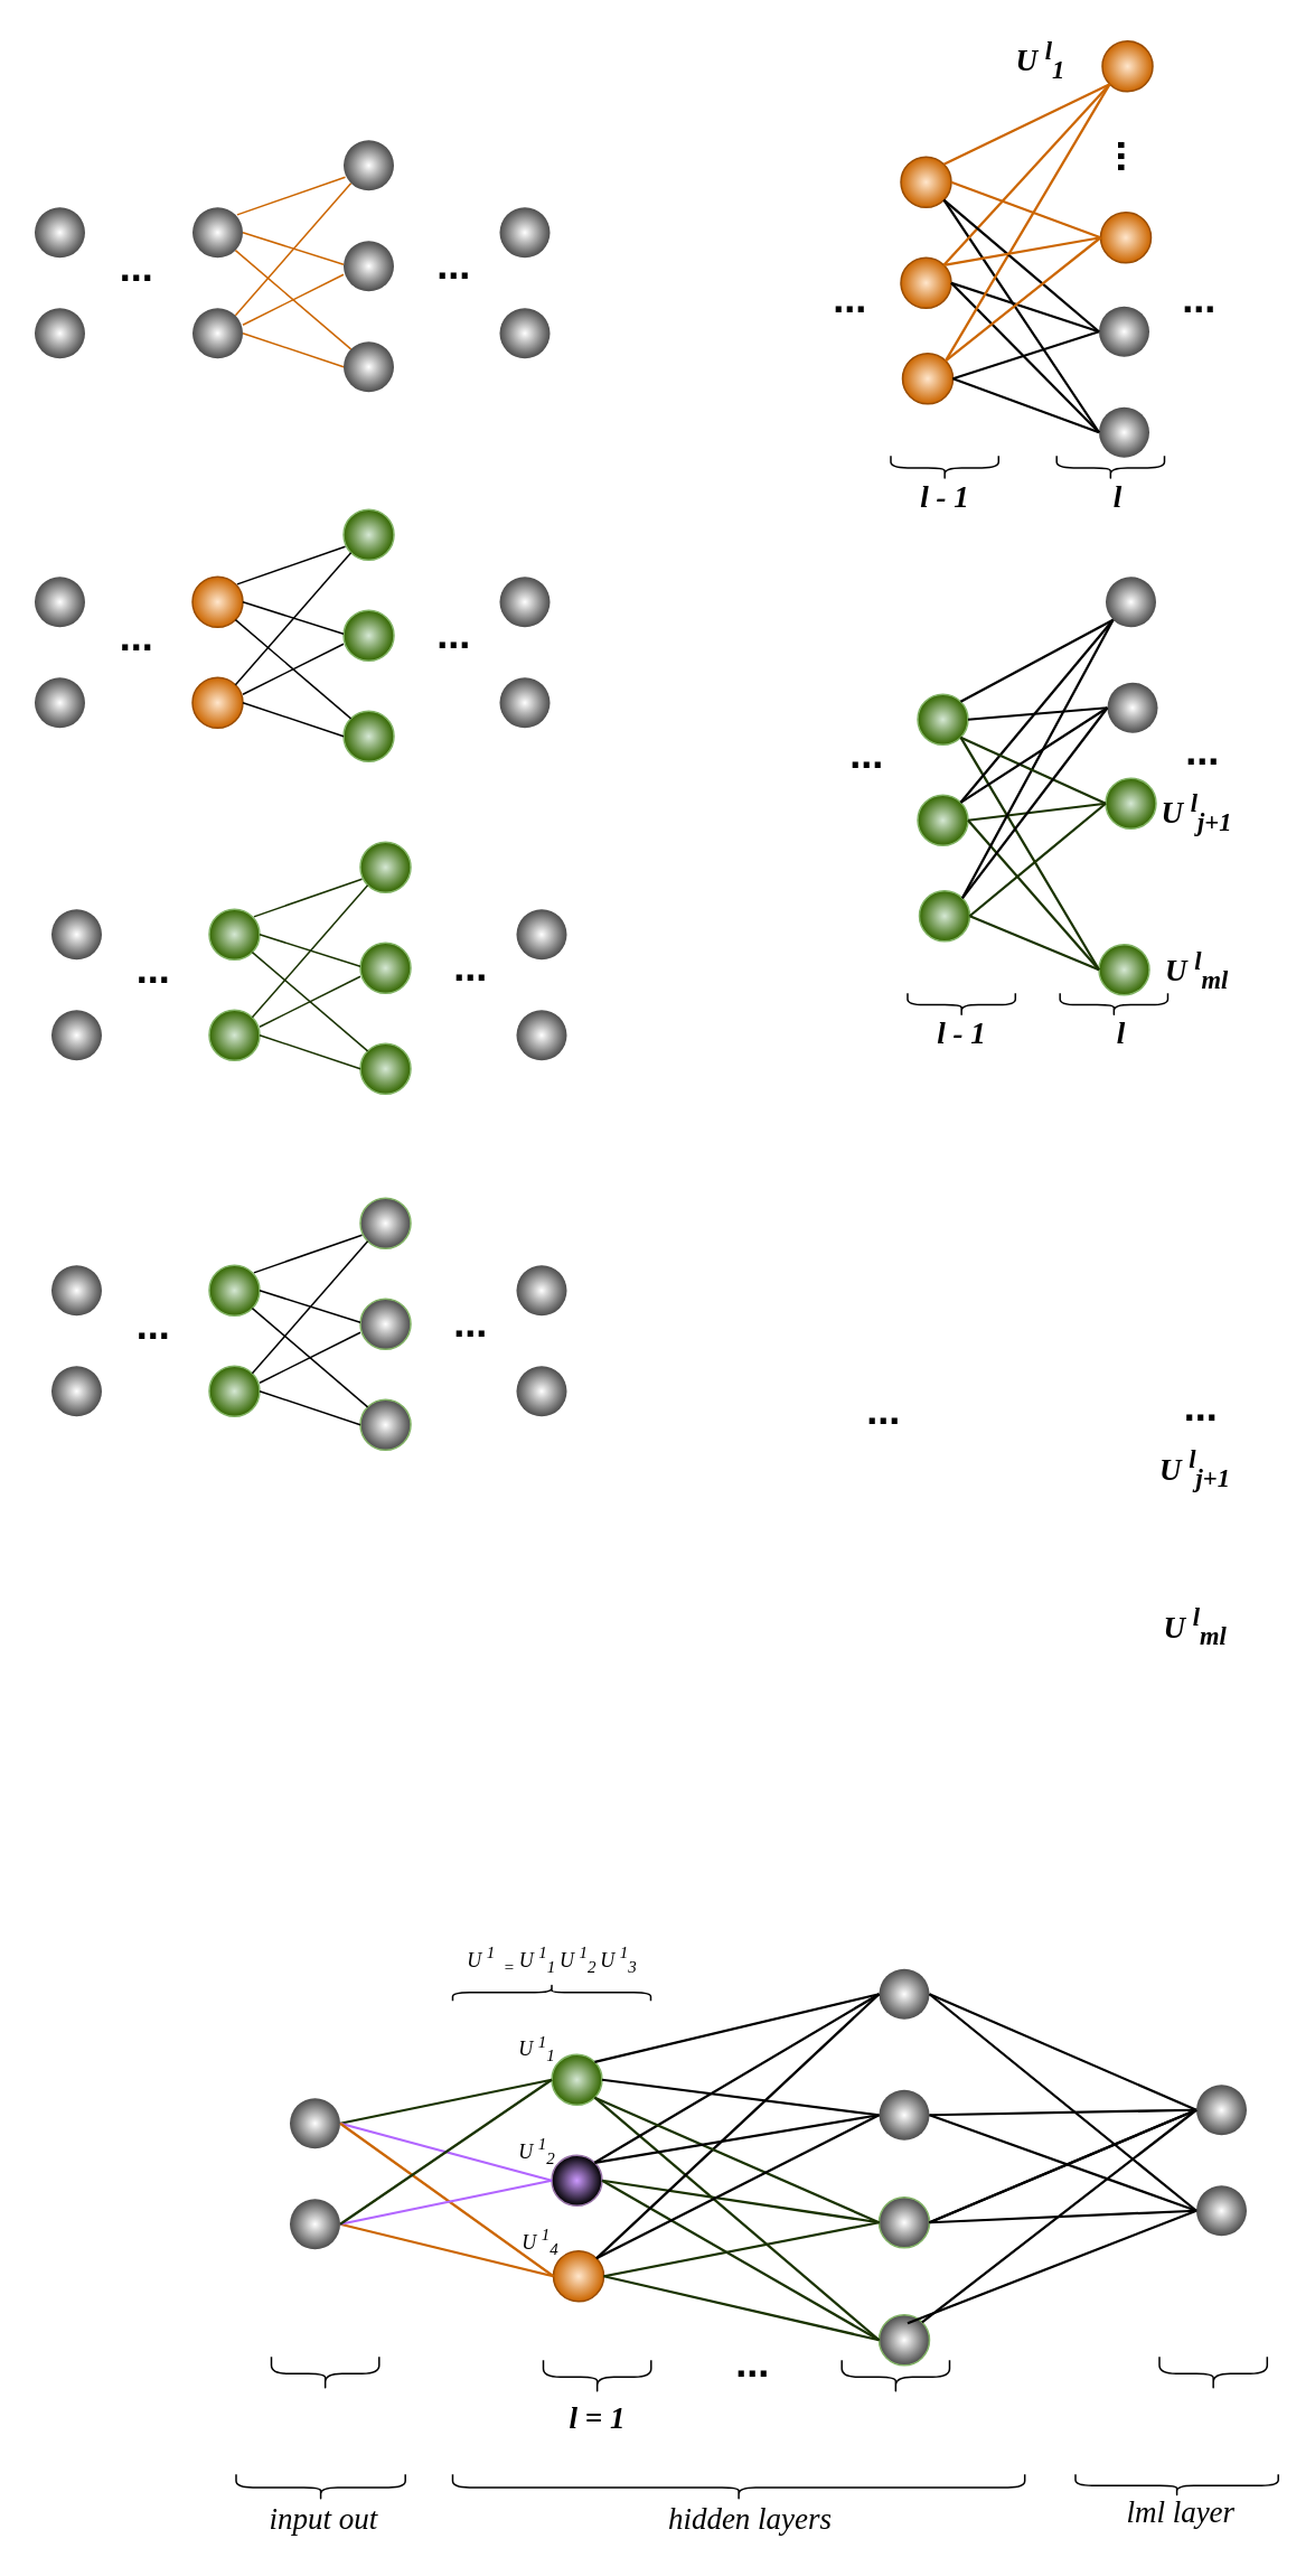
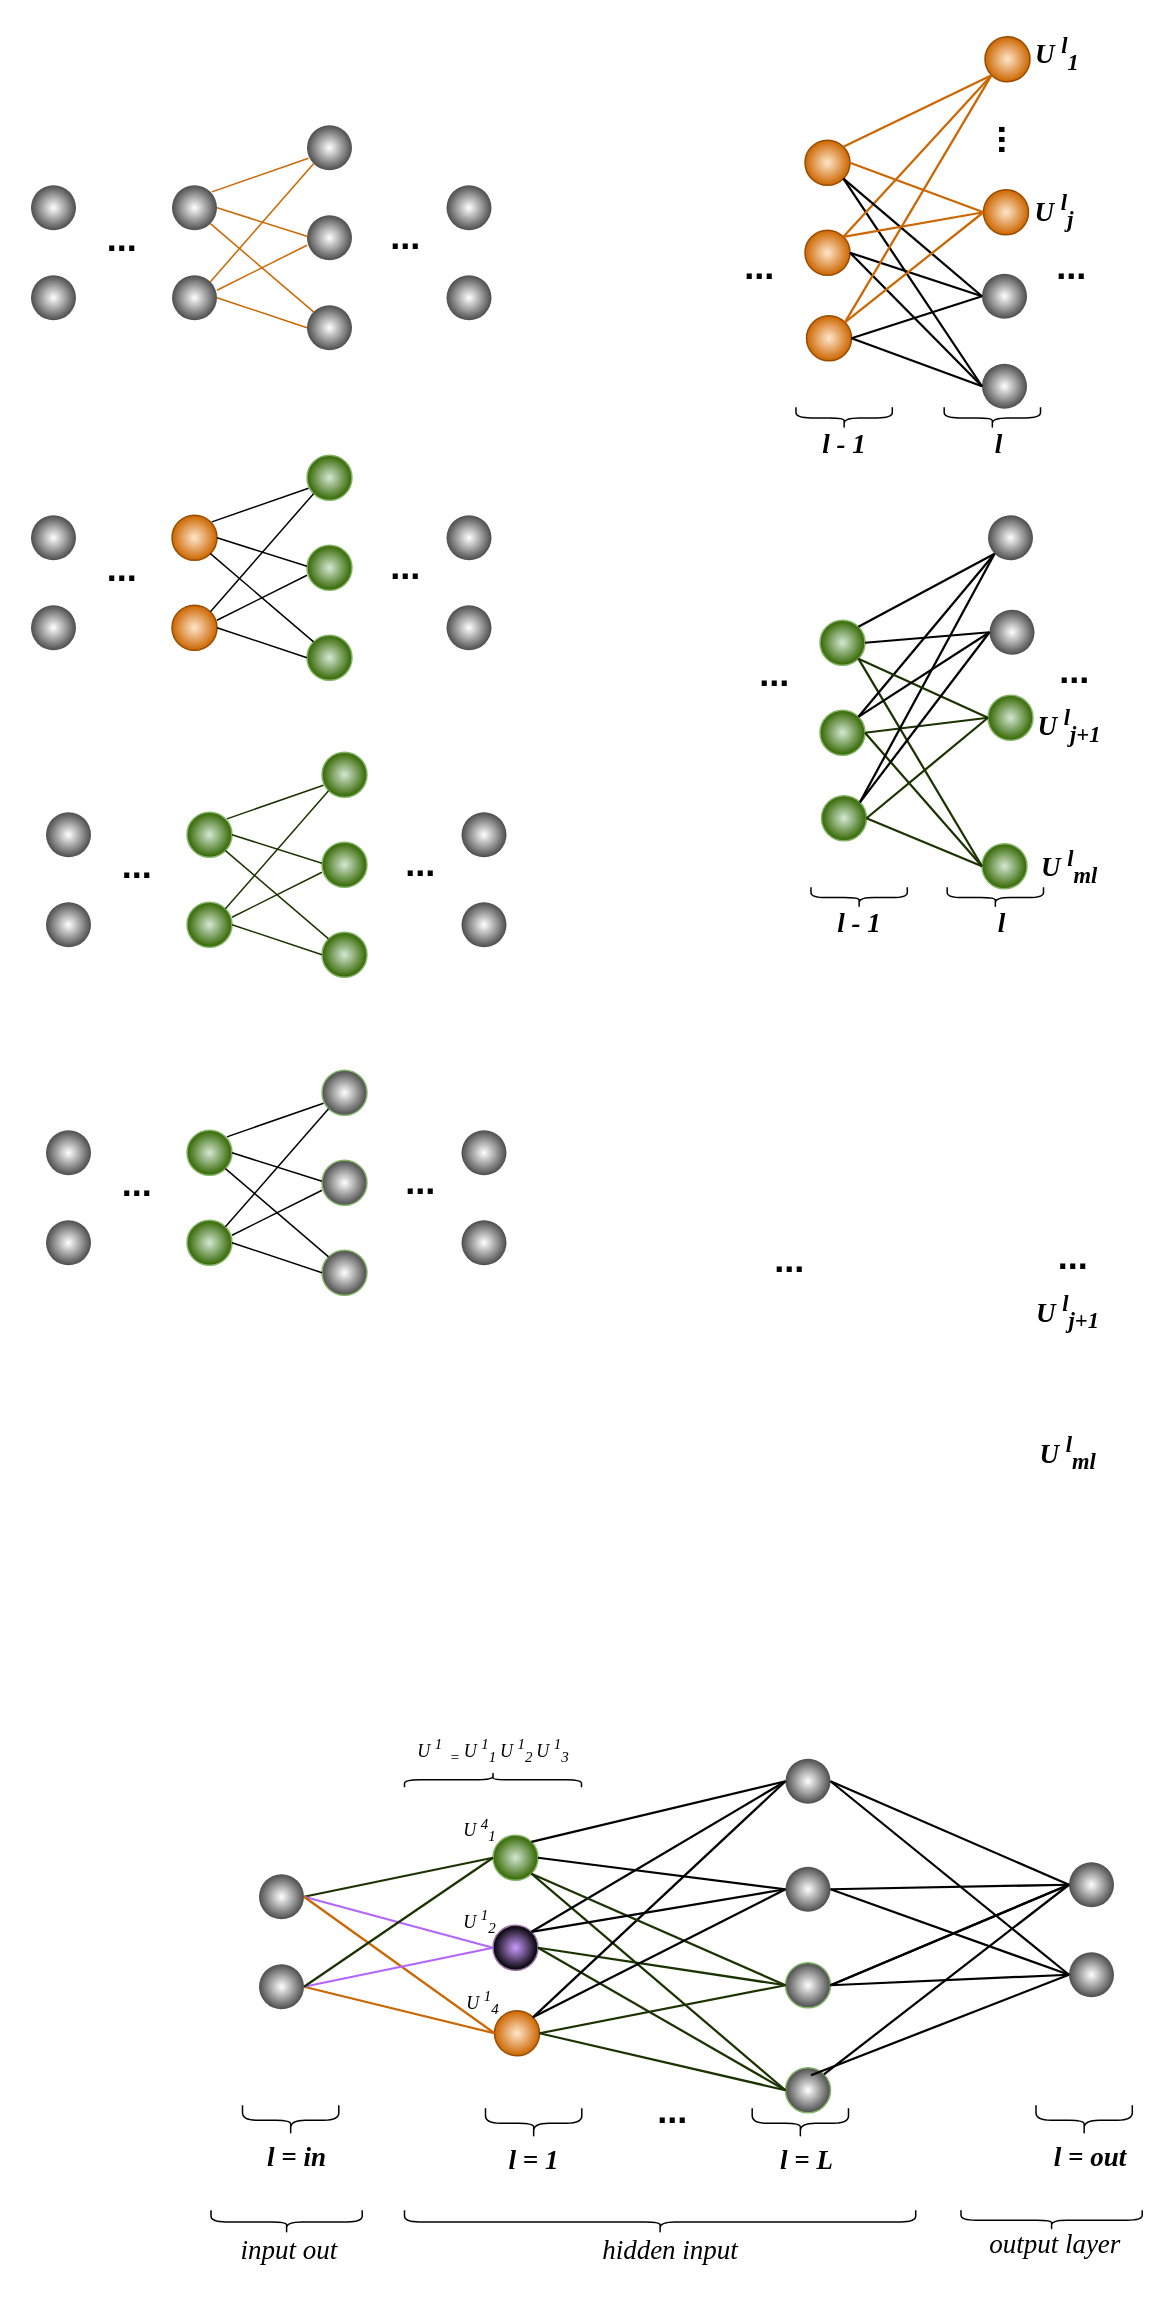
- <mxCell id="97" value="&lt;h4&gt;&lt;i style=&quot;&quot;&gt;&lt;font style=&quot;font-size: 18px;&quot; face=&quot;Times New Roman&quot;&gt;U&amp;nbsp;&lt;sup&gt;l&lt;/sup&gt;&lt;sub&gt;1&lt;/sub&gt;&lt;/font&gt;&lt;/i&gt;&lt;/h4&gt;" style="text;html=1;align=center;verticalAlign=middle;whiteSpace=wrap;rounded=0;" vertex="1" parent="1"><mxGeometry x="602" y="20" width="35" height="30" as="geometry" /></mxCell>
+ <mxCell id="97" value="&lt;h4&gt;&lt;i style=&quot;&quot;&gt;&lt;font style=&quot;font-size: 18px;&quot; face=&quot;Times New Roman&quot;&gt;U&amp;nbsp;&lt;sup&gt;l&lt;/sup&gt;&lt;sub&gt;1&lt;/sub&gt;&lt;/font&gt;&lt;/i&gt;&lt;/h4&gt;" style="text;html=1;align=center;verticalAlign=middle;whiteSpace=wrap;rounded=0;" vertex="1" parent="1"><mxGeometry x="687" y="20" width="35" height="30" as="geometry" /></mxCell>
+ <mxCell id="98" value="&lt;h4&gt;&lt;i style=&quot;&quot;&gt;&lt;font style=&quot;font-size: 18px;&quot; face=&quot;Times New Roman&quot;&gt;U&amp;nbsp;&lt;sup&gt;l&lt;/sup&gt;&lt;sub&gt;j&lt;/sub&gt;&lt;/font&gt;&lt;/i&gt;&lt;/h4&gt;" style="text;html=1;align=center;verticalAlign=middle;whiteSpace=wrap;rounded=0;" vertex="1" parent="1"><mxGeometry x="686" y="125" width="33" height="30" as="geometry" /></mxCell>
- <mxCell id="191" value="&lt;h4&gt;&lt;i style=&quot;&quot;&gt;&lt;font style=&quot;font-size: 12px;&quot;&gt;&lt;font style=&quot;font-weight: normal;&quot; face=&quot;Times New Roman&quot;&gt;U &lt;/font&gt;&lt;font style=&quot;font-weight: normal;&quot; face=&quot;Times New Roman&quot;&gt;&lt;sup style=&quot;&quot;&gt;1&lt;/sup&gt;&lt;sub style=&quot;&quot;&gt;1&lt;/sub&gt;&lt;/font&gt;&lt;/font&gt;&lt;/i&gt;&lt;/h4&gt;" style="text;html=1;align=center;verticalAlign=middle;whiteSpace=wrap;rounded=0;" vertex="1" parent="1"><mxGeometry x="302" y="1205" width="35" height="30" as="geometry" /></mxCell>
+ <mxCell id="191" value="&lt;h4&gt;&lt;i style=&quot;&quot;&gt;&lt;font style=&quot;font-size: 12px;&quot;&gt;&lt;font style=&quot;font-weight: normal;&quot; face=&quot;Times New Roman&quot;&gt;U &lt;/font&gt;&lt;font style=&quot;font-weight: normal;&quot; face=&quot;Times New Roman&quot;&gt;&lt;sup style=&quot;&quot;&gt;4&lt;/sup&gt;&lt;sub style=&quot;&quot;&gt;1&lt;/sub&gt;&lt;/font&gt;&lt;/font&gt;&lt;/i&gt;&lt;/h4&gt;" style="text;html=1;align=center;verticalAlign=middle;whiteSpace=wrap;rounded=0;" vertex="1" parent="1"><mxGeometry x="302" y="1205" width="35" height="30" as="geometry" /></mxCell>
+ <mxCell id="184" value="&lt;h4&gt;&lt;i style=&quot;&quot;&gt;&lt;font face=&quot;Times New Roman&quot; style=&quot;font-size: 18px;&quot;&gt;l = in&lt;/font&gt;&lt;/i&gt;&lt;/h4&gt;" style="text;html=1;align=center;verticalAlign=middle;whiteSpace=wrap;rounded=0;fontStyle=1" vertex="1" parent="182"><mxGeometry x="9.168" y="20" width="55.032" height="30" as="geometry" /></mxCell>
+ <mxCell id="181" value="&lt;h4&gt;&lt;i style=&quot;&quot;&gt;&lt;font face=&quot;Times New Roman&quot; style=&quot;font-size: 18px;&quot;&gt;l = out&lt;/font&gt;&lt;/i&gt;&lt;/h4&gt;" style="text;html=1;align=center;verticalAlign=middle;whiteSpace=wrap;rounded=0;fontStyle=1" vertex="1" parent="179"><mxGeometry x="9.168" y="20" width="55.032" height="30" as="geometry" /></mxCell>
+ <mxCell id="154" value="&lt;h4&gt;&lt;i style=&quot;&quot;&gt;&lt;font face=&quot;Times New Roman&quot; style=&quot;font-size: 18px;&quot;&gt;l = L&lt;/font&gt;&lt;/i&gt;&lt;/h4&gt;" style="text;html=1;align=center;verticalAlign=middle;whiteSpace=wrap;rounded=0;fontStyle=1" vertex="1" parent="152"><mxGeometry x="9.168" y="20" width="55.032" height="30" as="geometry" /></mxCell>
- <mxCell id="178" value="&lt;h4&gt;&lt;i style=&quot;&quot;&gt;&lt;font face=&quot;Times New Roman&quot; style=&quot;font-size: 18px; font-weight: normal;&quot;&gt;lml layer&lt;/font&gt;&lt;/i&gt;&lt;/h4&gt;" style="text;html=1;align=center;verticalAlign=middle;whiteSpace=wrap;rounded=0;fontStyle=1" vertex="1" parent="176"><mxGeometry x="4.816" y="13.2" width="115.984" height="19.8" as="geometry" /></mxCell>
+ <mxCell id="178" value="&lt;h4&gt;&lt;i style=&quot;&quot;&gt;&lt;font face=&quot;Times New Roman&quot; style=&quot;font-size: 18px; font-weight: normal;&quot;&gt;output layer&lt;/font&gt;&lt;/i&gt;&lt;/h4&gt;" style="text;html=1;align=center;verticalAlign=middle;whiteSpace=wrap;rounded=0;fontStyle=1" vertex="1" parent="176"><mxGeometry x="4.816" y="13.2" width="115.984" height="19.8" as="geometry" /></mxCell>
- <mxCell id="187" value="&lt;h4&gt;&lt;i style=&quot;&quot;&gt;&lt;font face=&quot;Times New Roman&quot; style=&quot;font-size: 18px; font-weight: normal;&quot;&gt;hidden layers&lt;/font&gt;&lt;/i&gt;&lt;/h4&gt;" style="text;html=1;align=center;verticalAlign=middle;whiteSpace=wrap;rounded=0;fontStyle=1" vertex="1" parent="185"><mxGeometry x="13.588" y="15.6" width="327.212" height="23.4" as="geometry" /></mxCell>
+ <mxCell id="187" value="&lt;h4&gt;&lt;i style=&quot;&quot;&gt;&lt;font face=&quot;Times New Roman&quot; style=&quot;font-size: 18px; font-weight: normal;&quot;&gt;hidden input&lt;/font&gt;&lt;/i&gt;&lt;/h4&gt;" style="text;html=1;align=center;verticalAlign=middle;whiteSpace=wrap;rounded=0;fontStyle=1" vertex="1" parent="185"><mxGeometry x="13.588" y="15.6" width="327.212" height="23.4" as="geometry" /></mxCell>
